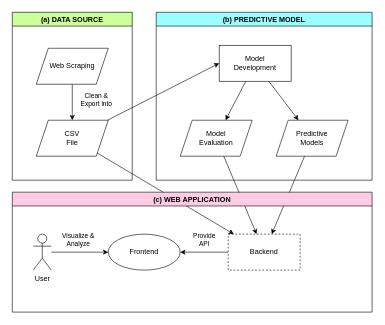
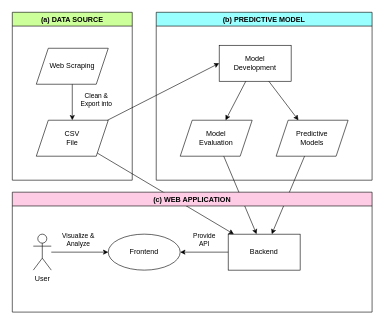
- <mxCell id="20" value="Backend" style="rounded=0;whiteSpace=wrap;html=1;labelBackgroundColor=none;fillColor=none;gradientColor=none;dashed=1;" parent="15" vertex="1"><mxGeometry x="360" y="70" width="120" height="60" as="geometry" /></mxCell>
+ <mxCell id="20" value="Backend" style="rounded=0;whiteSpace=wrap;html=1;labelBackgroundColor=none;fillColor=none;gradientColor=none;" parent="15" vertex="1"><mxGeometry x="360" y="70" width="120" height="60" as="geometry" /></mxCell>
